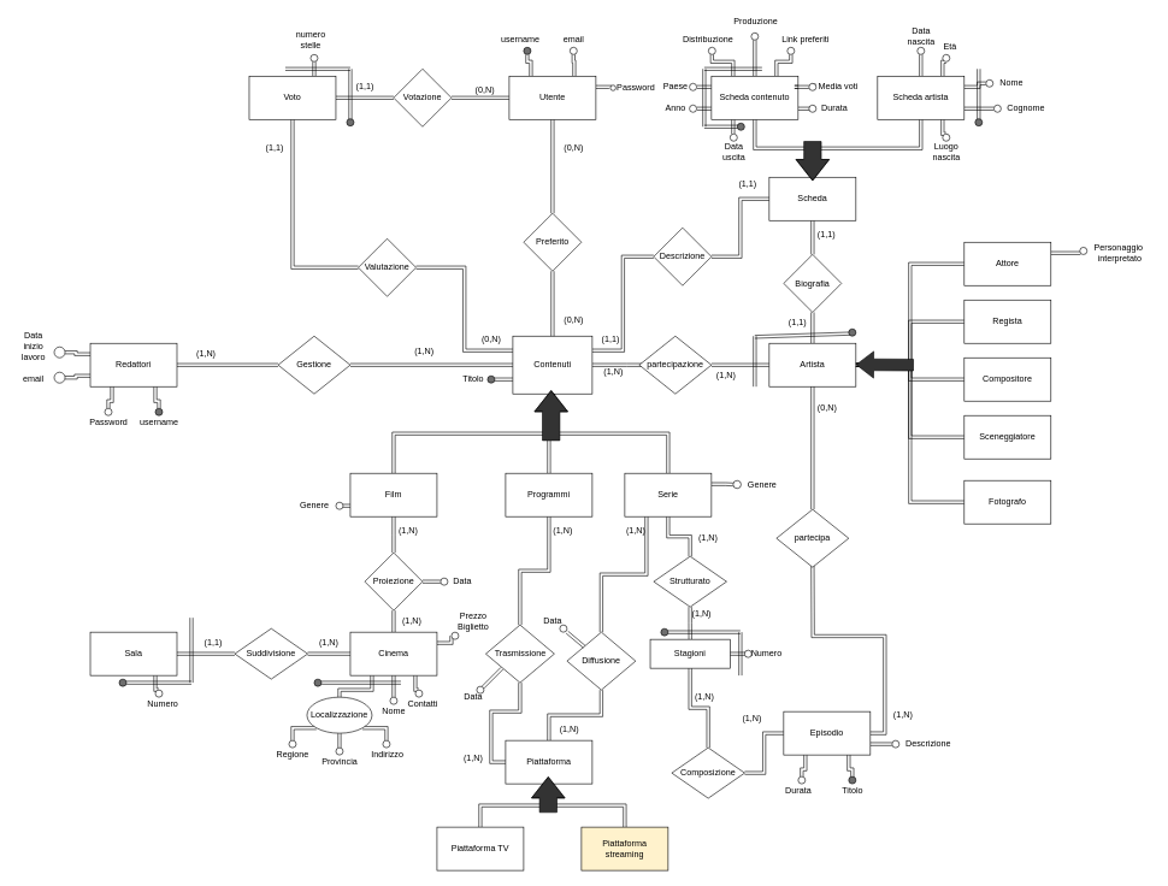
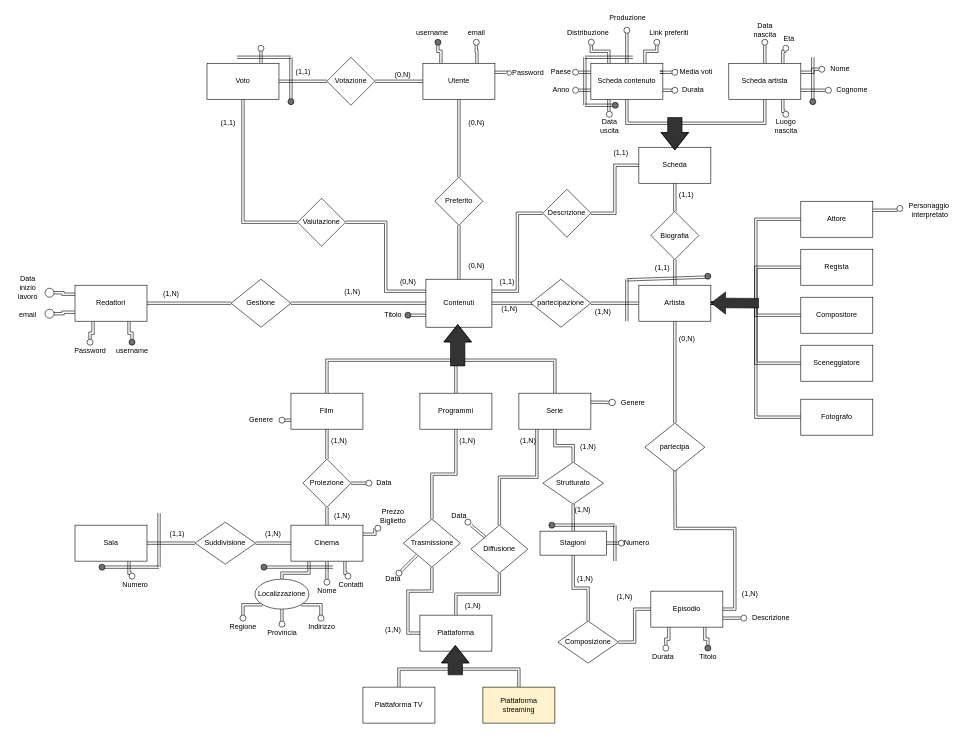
- <mxCell id="175" value="numero&lt;br&gt;stelle" style="text;html=1;align=center;verticalAlign=middle;resizable=0;points=[];autosize=1;" parent="1" vertex="1"><mxGeometry x="399" y="40" width="60" height="30" as="geometry" /></mxCell>
